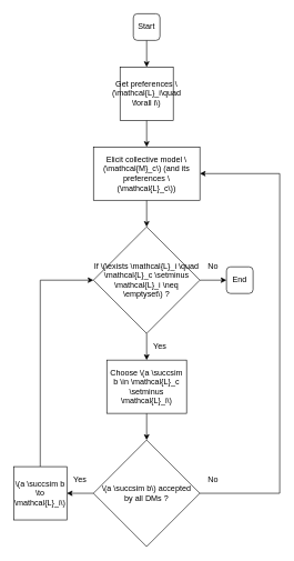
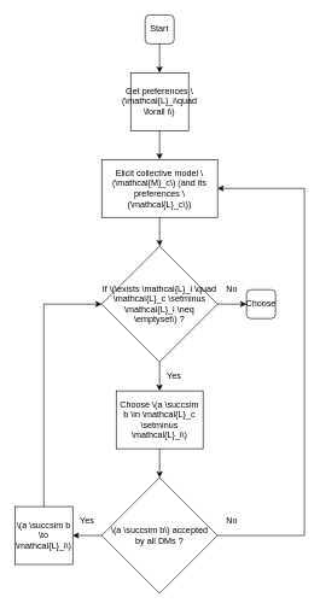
- <mxCell id="15" value="End" style="rounded=1;whiteSpace=wrap;html=1;" vertex="1" parent="1"><mxGeometry x="340" y="400" width="40" height="40" as="geometry" /></mxCell>
+ <mxCell id="15" value="Choose" style="rounded=1;whiteSpace=wrap;html=1;" vertex="1" parent="1"><mxGeometry x="340" y="400" width="40" height="40" as="geometry" /></mxCell>
